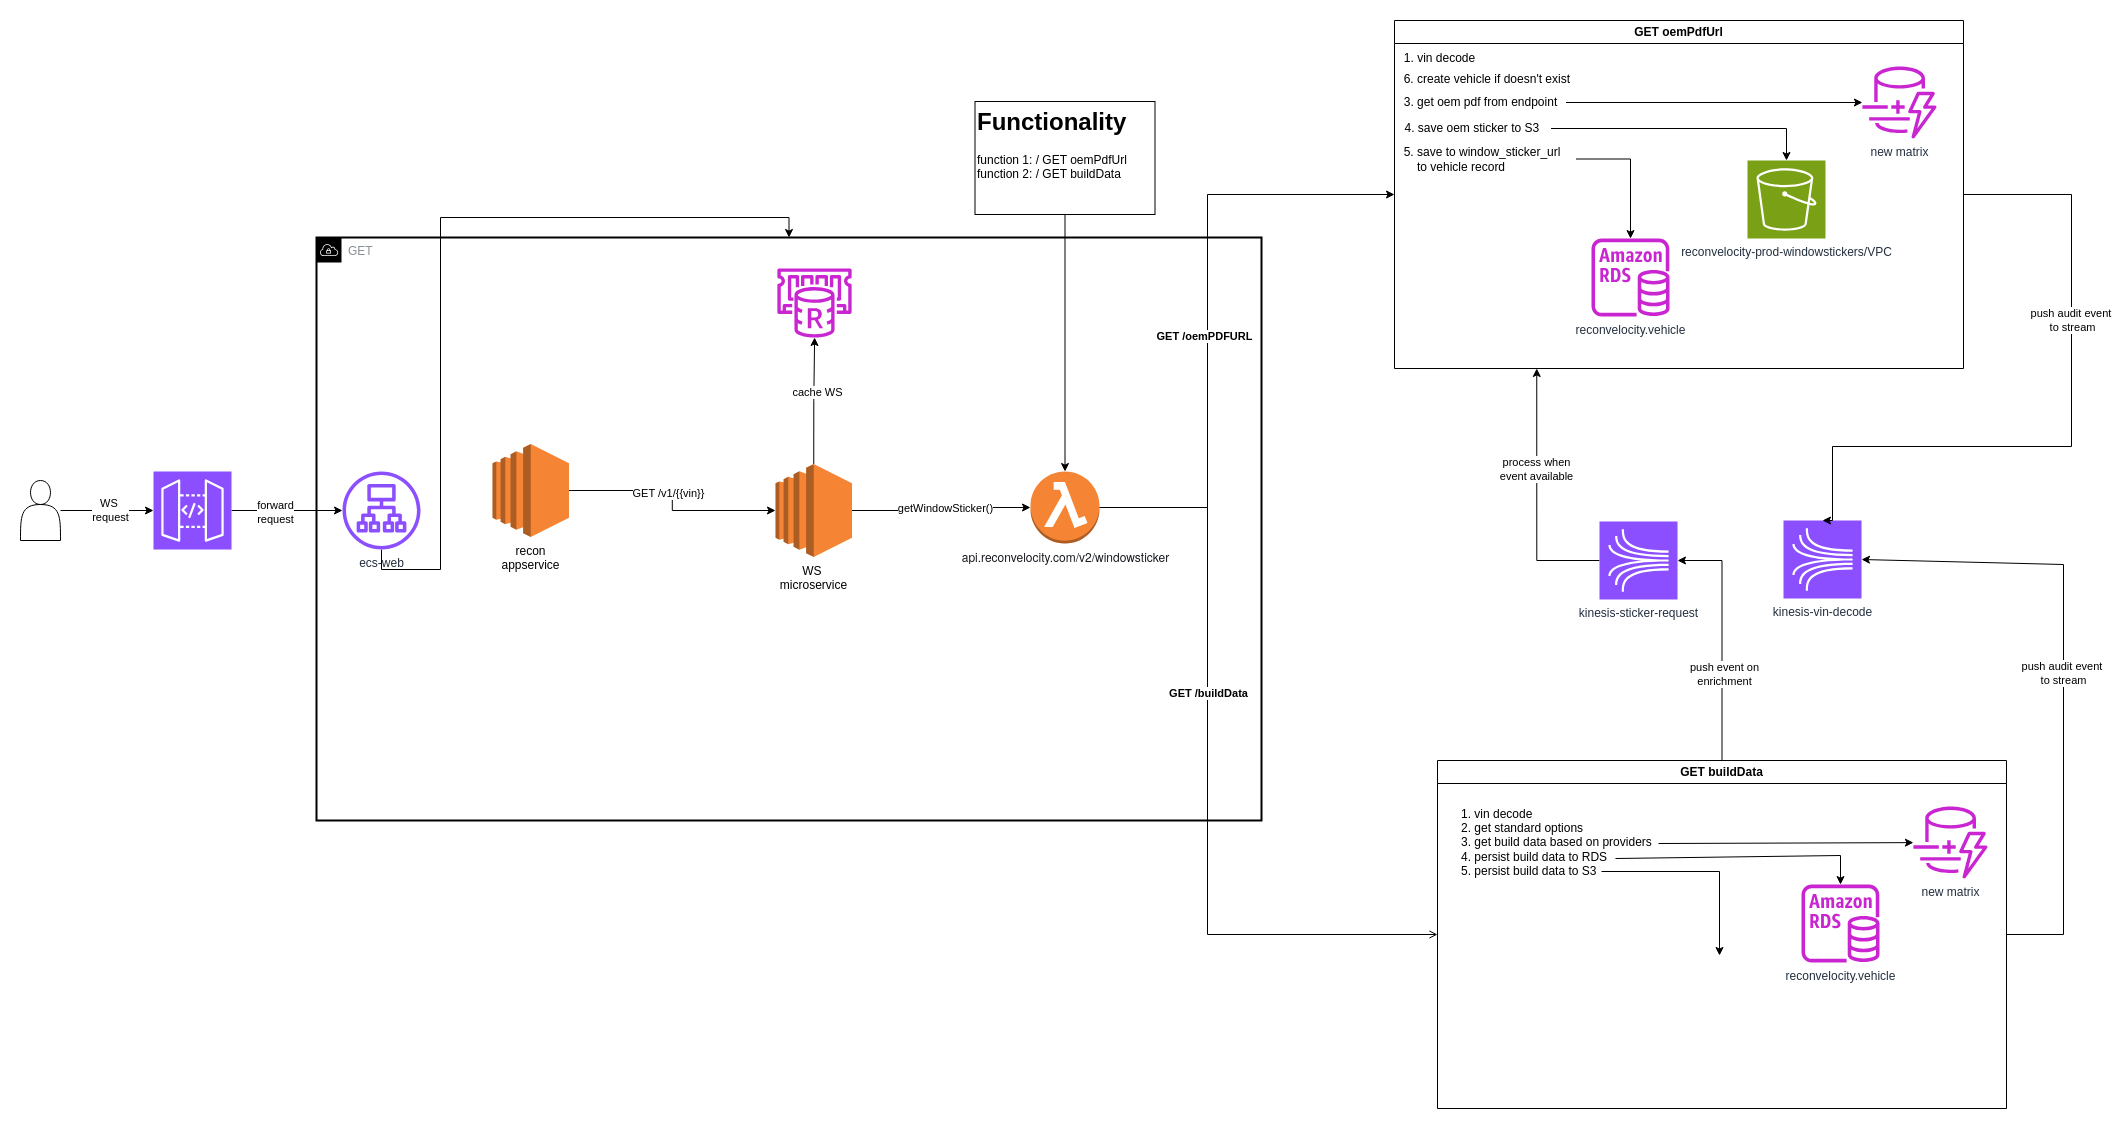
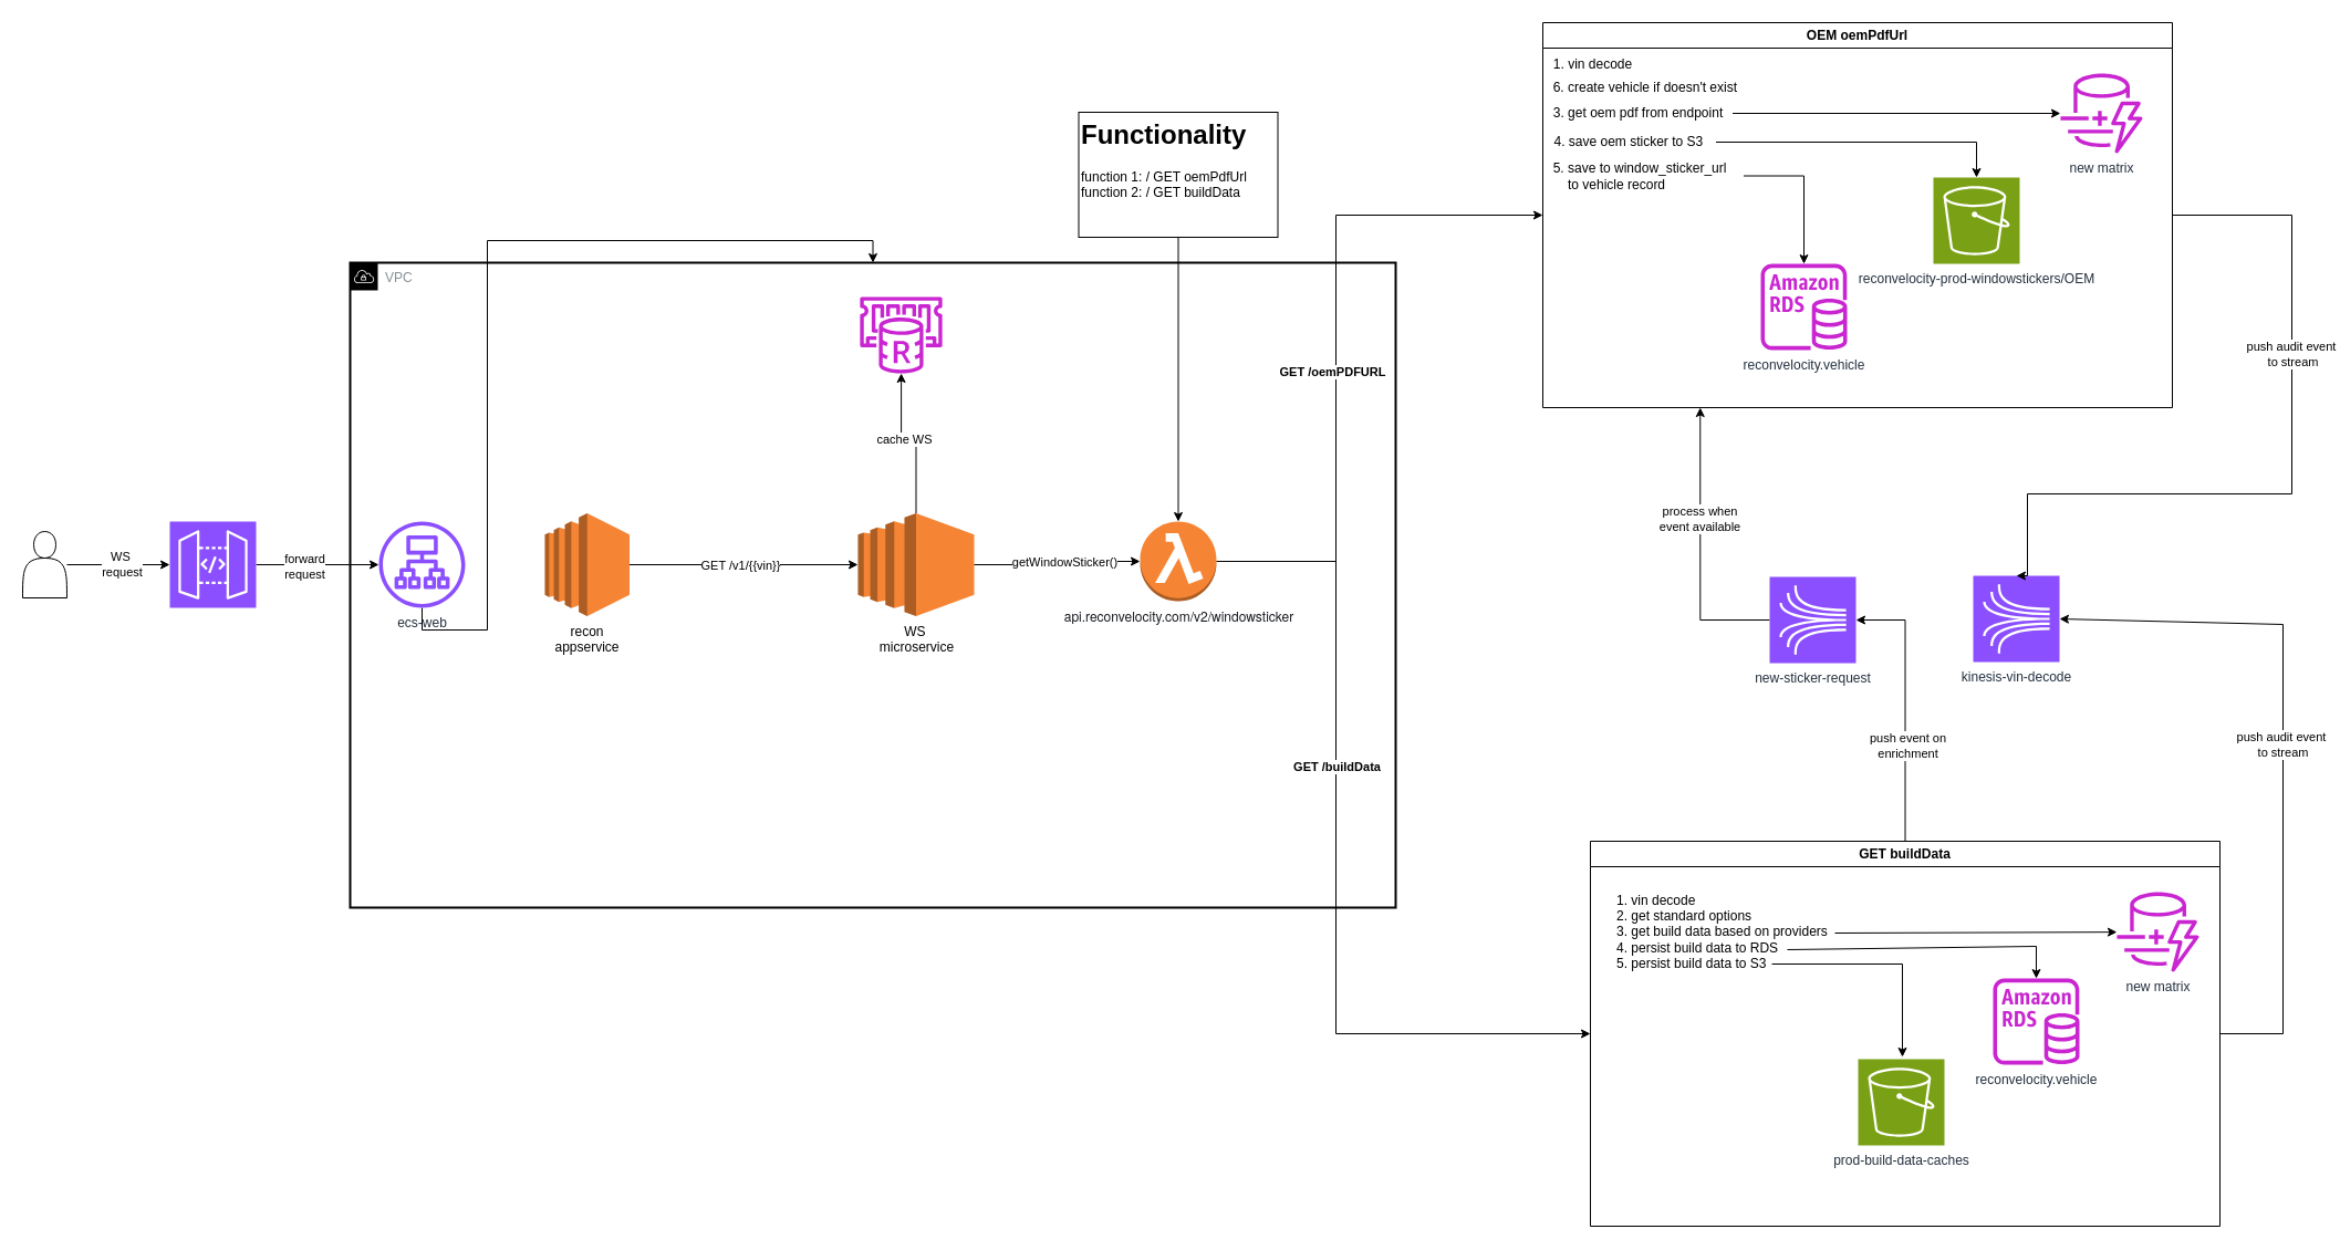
- <mxCell id="32" value="GET oemPdfUrl" style="swimlane;whiteSpace=wrap;html=1;" parent="1" vertex="1"><mxGeometry x="1394" y="20" width="569" height="348" as="geometry" /></mxCell>
+ <mxCell id="32" value="OEM oemPdfUrl" style="swimlane;whiteSpace=wrap;html=1;" parent="1" vertex="1"><mxGeometry x="1394" y="20" width="569" height="348" as="geometry" /></mxCell>
- <mxCell id="2" value="GET" style="sketch=0;outlineConnect=0;gradientColor=none;html=1;whiteSpace=wrap;fontSize=12;fontStyle=0;shape=mxgraph.aws4.group;grIcon=mxgraph.aws4.group_vpc;strokeColor=light-dark(#000000, #6a7377);fillColor=none;verticalAlign=top;align=left;spacingLeft=30;fontColor=#879196;dashed=0;strokeWidth=2;" parent="1" vertex="1"><mxGeometry x="316" y="237" width="945" height="583" as="geometry" /></mxCell>
+ <mxCell id="2" value="VPC" style="sketch=0;outlineConnect=0;gradientColor=none;html=1;whiteSpace=wrap;fontSize=12;fontStyle=0;shape=mxgraph.aws4.group;grIcon=mxgraph.aws4.group_vpc;strokeColor=light-dark(#000000, #6a7377);fillColor=none;verticalAlign=top;align=left;spacingLeft=30;fontColor=#879196;dashed=0;strokeWidth=2;" parent="1" vertex="1"><mxGeometry x="316" y="237" width="945" height="583" as="geometry" /></mxCell>
- <mxCell id="33" value="reconvelocity-prod-windowstickers/VPC" style="sketch=0;points=[[0,0,0],[0.25,0,0],[0.5,0,0],[0.75,0,0],[1,0,0],[0,1,0],[0.25,1,0],[0.5,1,0],[0.75,1,0],[1,1,0],[0,0.25,0],[0,0.5,0],[0,0.75,0],[1,0.25,0],[1,0.5,0],[1,0.75,0]];outlineConnect=0;fontColor=#232F3E;fillColor=#7AA116;strokeColor=#ffffff;dashed=0;verticalLabelPosition=bottom;verticalAlign=top;align=center;html=1;fontSize=12;fontStyle=0;aspect=fixed;shape=mxgraph.aws4.resourceIcon;resIcon=mxgraph.aws4.s3;" parent="32" vertex="1"><mxGeometry x="353" y="140" width="78" height="78" as="geometry" /></mxCell>
+ <mxCell id="33" value="reconvelocity-prod-windowstickers/OEM" style="sketch=0;points=[[0,0,0],[0.25,0,0],[0.5,0,0],[0.75,0,0],[1,0,0],[0,1,0],[0.25,1,0],[0.5,1,0],[0.75,1,0],[1,1,0],[0,0.25,0],[0,0.5,0],[0,0.75,0],[1,0.25,0],[1,0.5,0],[1,0.75,0]];outlineConnect=0;fontColor=#232F3E;fillColor=#7AA116;strokeColor=#ffffff;dashed=0;verticalLabelPosition=bottom;verticalAlign=top;align=center;html=1;fontSize=12;fontStyle=0;aspect=fixed;shape=mxgraph.aws4.resourceIcon;resIcon=mxgraph.aws4.s3;" parent="32" vertex="1"><mxGeometry x="353" y="140" width="78" height="78" as="geometry" /></mxCell>
- <mxCell id="16" value="recon&lt;div&gt;appservice&lt;/div&gt;" style="outlineConnect=0;dashed=0;verticalLabelPosition=bottom;verticalAlign=top;align=center;html=1;shape=mxgraph.aws3.ec2;fillColor=#F58534;gradientColor=none;" parent="1" vertex="1"><mxGeometry x="492" y="443.5" width="76.5" height="93" as="geometry" /></mxCell>
+ <mxCell id="16" value="recon&lt;div&gt;appservice&lt;/div&gt;" style="outlineConnect=0;dashed=0;verticalLabelPosition=bottom;verticalAlign=top;align=center;html=1;shape=mxgraph.aws3.ec2;fillColor=#F58534;gradientColor=none;" parent="1" vertex="1"><mxGeometry x="492" y="463.5" width="76.5" height="93" as="geometry" /></mxCell>
- <mxCell id="15" value="WS&amp;nbsp;&lt;div&gt;microservice&lt;/div&gt;" style="outlineConnect=0;dashed=0;verticalLabelPosition=bottom;verticalAlign=top;align=center;html=1;shape=mxgraph.aws3.ec2;fillColor=#F58534;gradientColor=none;" parent="1" vertex="1"><mxGeometry x="775" y="463.5" width="76.5" height="93" as="geometry" /></mxCell>
+ <mxCell id="15" value="WS&amp;nbsp;&lt;div&gt;microservice&lt;/div&gt;" style="outlineConnect=0;dashed=0;verticalLabelPosition=bottom;verticalAlign=top;align=center;html=1;shape=mxgraph.aws3.ec2;fillColor=#F58534;gradientColor=none;" parent="1" vertex="1"><mxGeometry x="775" y="463.5" width="105" height="93" as="geometry" /></mxCell>
- <mxCell id="30" value="kinesis-sticker-request" style="sketch=0;points=[[0,0,0],[0.25,0,0],[0.5,0,0],[0.75,0,0],[1,0,0],[0,1,0],[0.25,1,0],[0.5,1,0],[0.75,1,0],[1,1,0],[0,0.25,0],[0,0.5,0],[0,0.75,0],[1,0.25,0],[1,0.5,0],[1,0.75,0]];outlineConnect=0;fontColor=#232F3E;fillColor=#8C4FFF;strokeColor=#ffffff;dashed=0;verticalLabelPosition=bottom;verticalAlign=top;align=center;html=1;fontSize=12;fontStyle=0;aspect=fixed;shape=mxgraph.aws4.resourceIcon;resIcon=mxgraph.aws4.kinesis;" parent="1" vertex="1"><mxGeometry x="1599" y="521" width="78" height="78" as="geometry" /></mxCell>
+ <mxCell id="30" value="new-sticker-request" style="sketch=0;points=[[0,0,0],[0.25,0,0],[0.5,0,0],[0.75,0,0],[1,0,0],[0,1,0],[0.25,1,0],[0.5,1,0],[0.75,1,0],[1,1,0],[0,0.25,0],[0,0.5,0],[0,0.75,0],[1,0.25,0],[1,0.5,0],[1,0.75,0]];outlineConnect=0;fontColor=#232F3E;fillColor=#8C4FFF;strokeColor=#ffffff;dashed=0;verticalLabelPosition=bottom;verticalAlign=top;align=center;html=1;fontSize=12;fontStyle=0;aspect=fixed;shape=mxgraph.aws4.resourceIcon;resIcon=mxgraph.aws4.kinesis;" parent="1" vertex="1"><mxGeometry x="1599" y="521" width="78" height="78" as="geometry" /></mxCell>
- <mxCell id="20" style="edgeStyle=orthogonalEdgeStyle;rounded=0;orthogonalLoop=1;jettySize=auto;html=1;exitX=1;exitY=0.5;exitDx=0;exitDy=0;exitPerimeter=0;entryX=0;entryY=0.5;entryDx=0;entryDy=0;endArrow=open;" edge="1" parent="1" source="22" target="44"><mxGeometry relative="1" as="geometry"><Array as="points"><mxPoint x="1207" y="507" /><mxPoint x="1207" y="934" /></Array></mxGeometry></mxCell>
+ <mxCell id="20" style="edgeStyle=orthogonalEdgeStyle;rounded=0;orthogonalLoop=1;jettySize=auto;html=1;exitX=1;exitY=0.5;exitDx=0;exitDy=0;exitPerimeter=0;entryX=0;entryY=0.5;entryDx=0;entryDy=0;" edge="1" parent="1" source="22" target="44"><mxGeometry relative="1" as="geometry"><Array as="points"><mxPoint x="1207" y="507" /><mxPoint x="1207" y="934" /></Array></mxGeometry></mxCell>
+ <mxCell id="48" value="prod-build-data-caches" style="sketch=0;points=[[0,0,0],[0.25,0,0],[0.5,0,0],[0.75,0,0],[1,0,0],[0,1,0],[0.25,1,0],[0.5,1,0],[0.75,1,0],[1,1,0],[0,0.25,0],[0,0.5,0],[0,0.75,0],[1,0.25,0],[1,0.5,0],[1,0.75,0]];outlineConnect=0;fontColor=#232F3E;fillColor=#7AA116;strokeColor=#ffffff;dashed=0;verticalLabelPosition=bottom;verticalAlign=top;align=center;html=1;fontSize=12;fontStyle=0;aspect=fixed;shape=mxgraph.aws4.resourceIcon;resIcon=mxgraph.aws4.s3;" vertex="1" parent="44"><mxGeometry x="242" y="197" width="78" height="78" as="geometry" /></mxCell>
